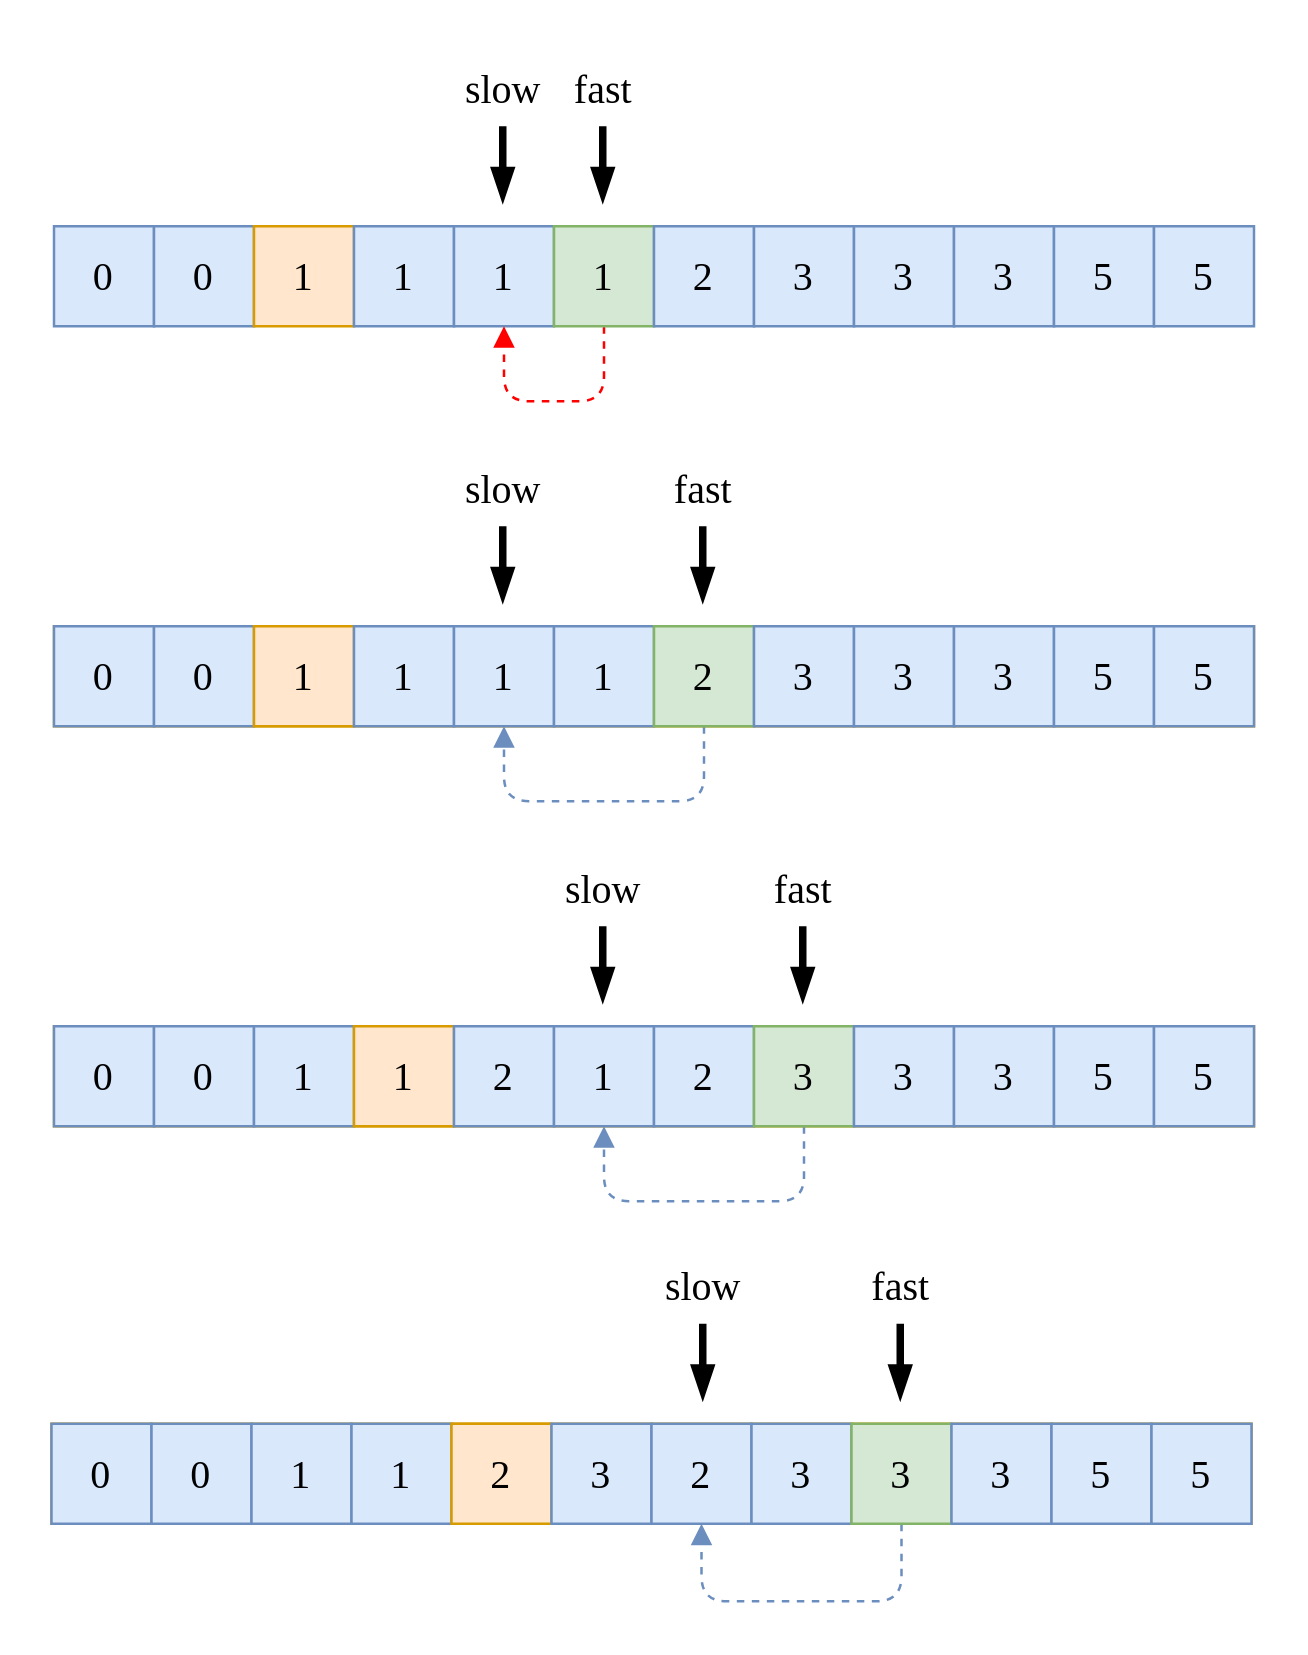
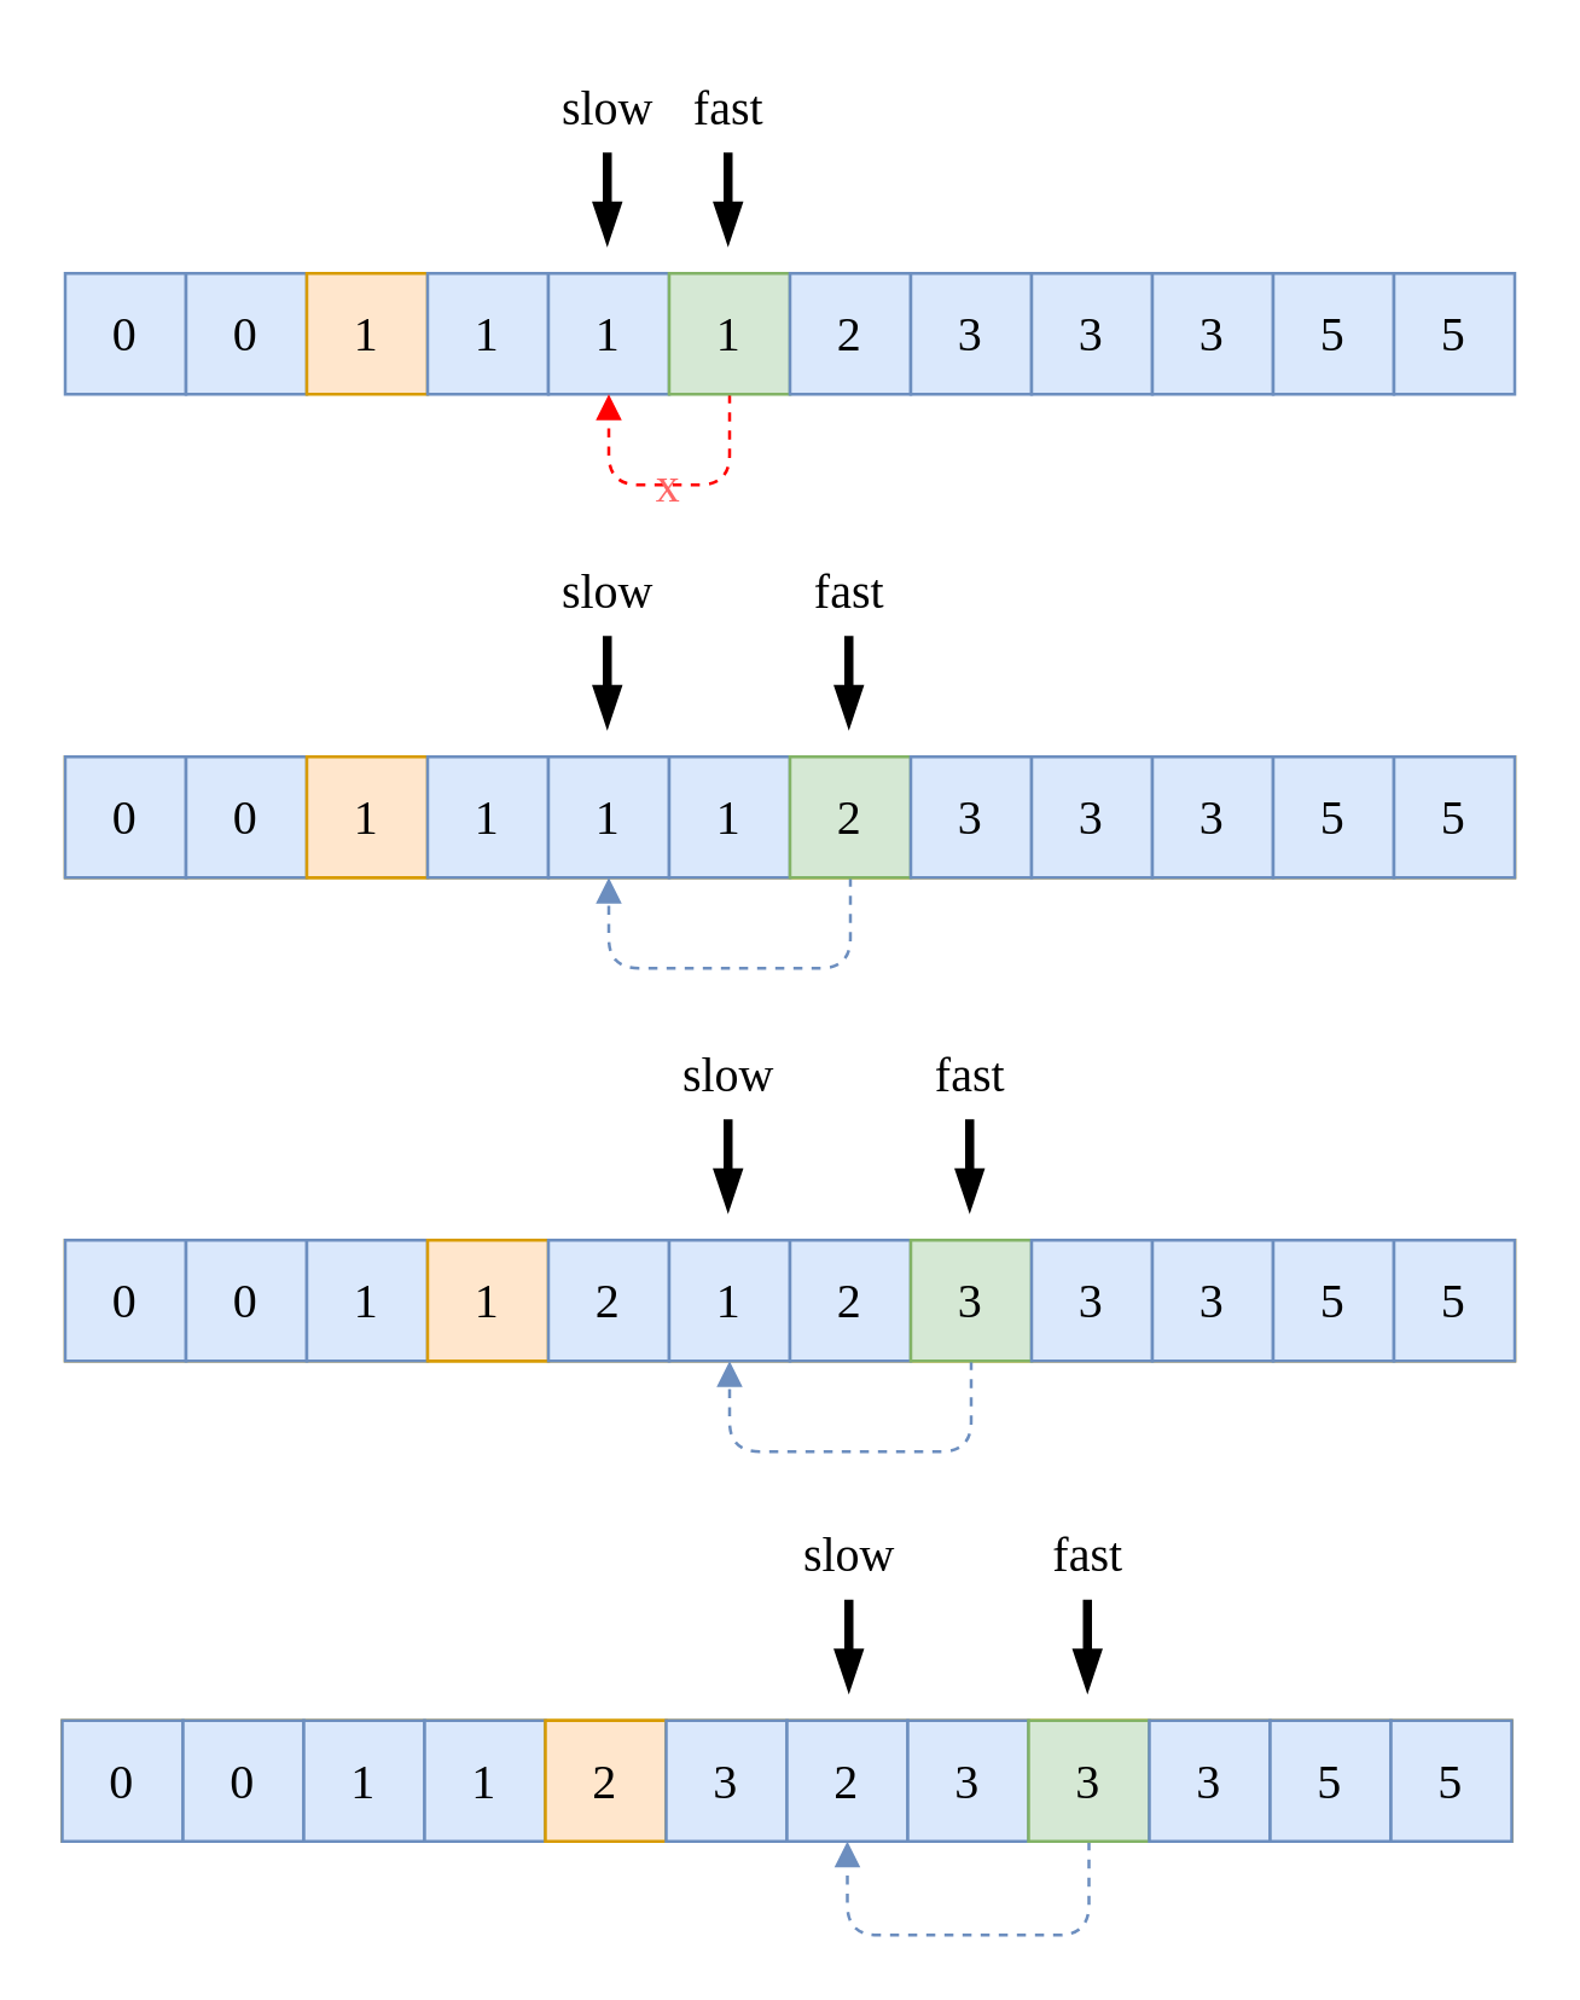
+ <mxCell id="80" value="x" style="text;html=1;align=center;verticalAlign=middle;whiteSpace=wrap;rounded=0;fontFamily=Ubuntu;fontSize=16;fontStyle=0;fontColor=#FF6666;" vertex="1" parent="1"><mxGeometry x="191" y="145" width="60" height="30" as="geometry" /></mxCell>
